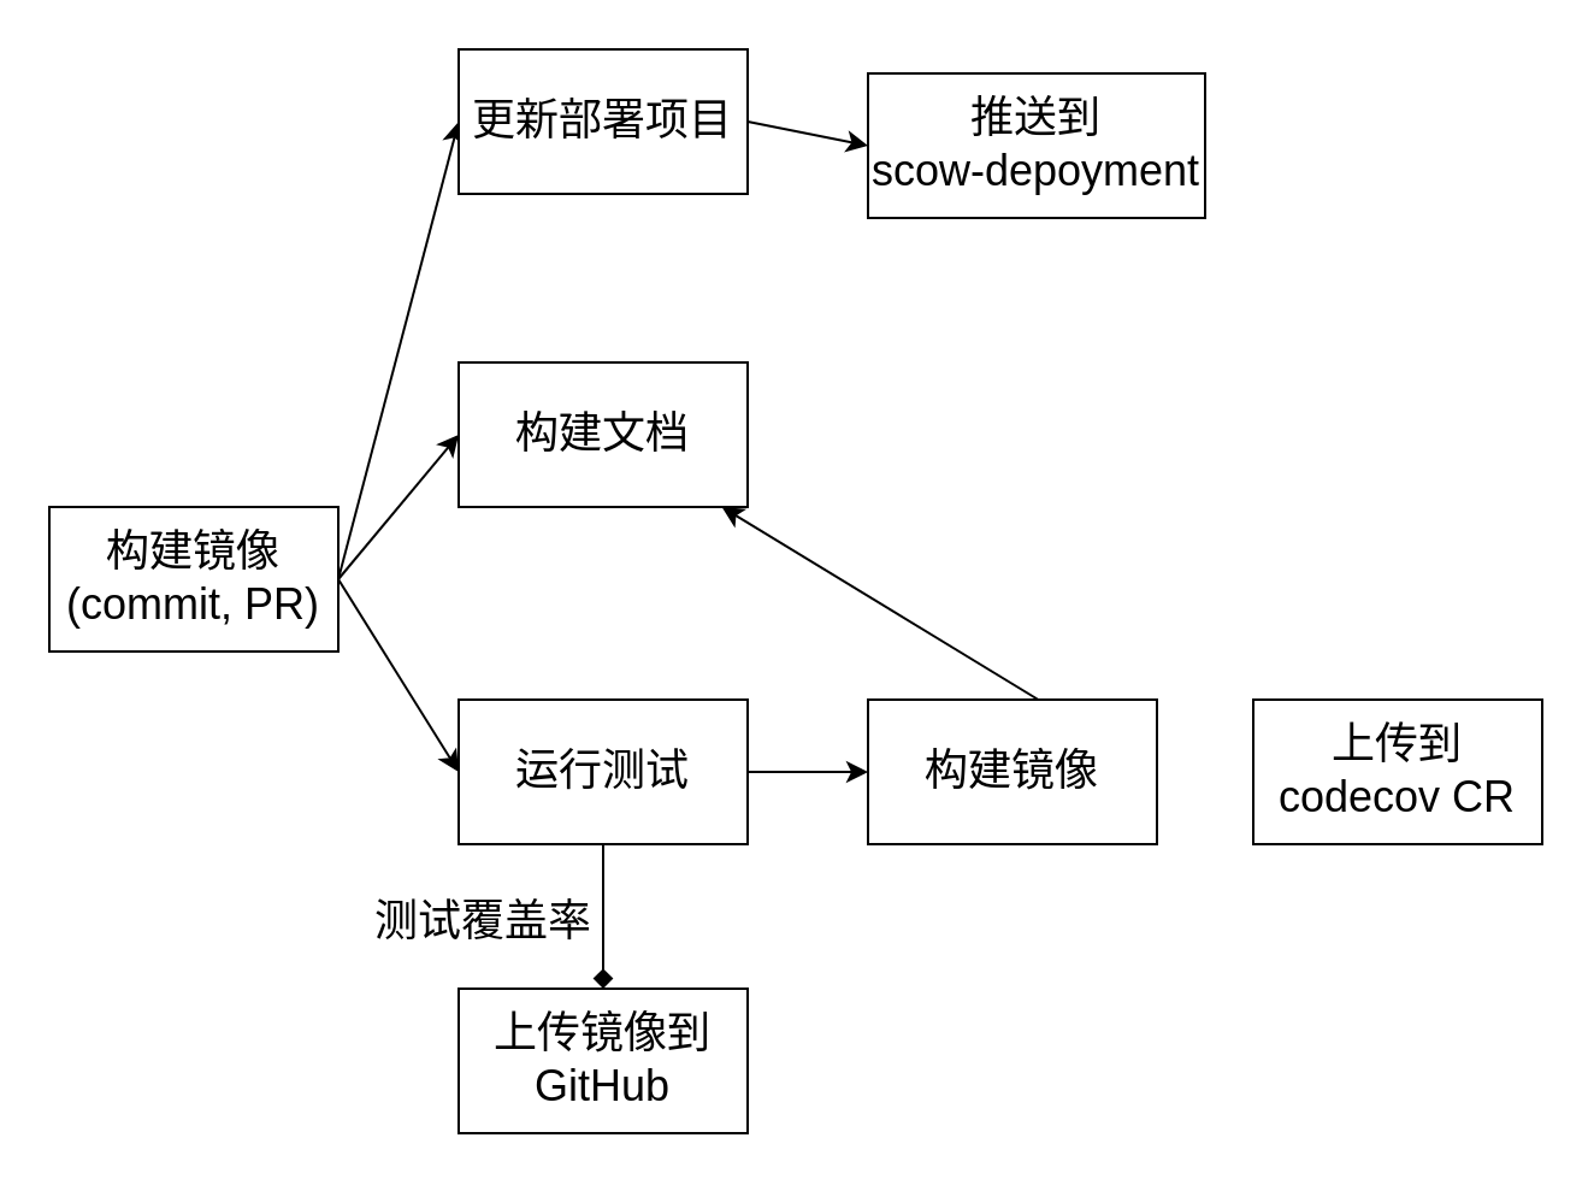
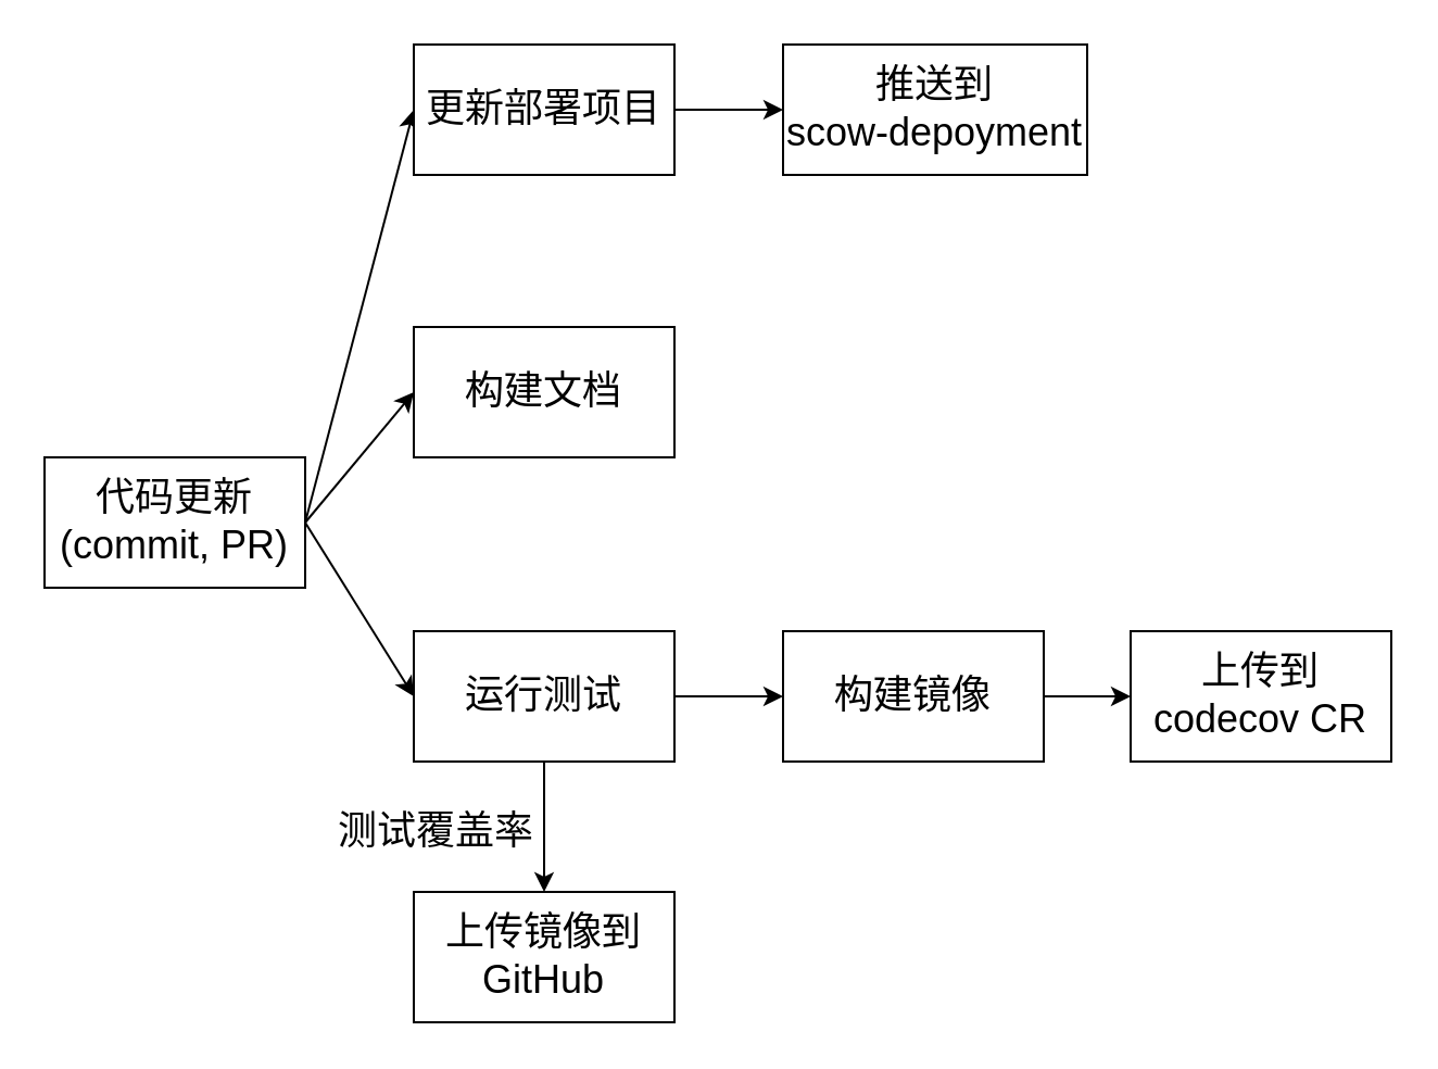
- <mxCell id="17" value="推送到&#10;scow-depoyment" style="rounded=0;whiteSpace=wrap;fontSize=18;labelBackgroundColor=none;" vertex="1" parent="1"><mxGeometry x="360" y="30" width="140" height="60" as="geometry" /></mxCell>
+ <mxCell id="17" value="推送到&#10;scow-depoyment" style="rounded=0;whiteSpace=wrap;fontSize=18;labelBackgroundColor=none;" vertex="1" parent="1"><mxGeometry x="360" y="20" width="140" height="60" as="geometry" /></mxCell>
- <mxCell id="5" value="构建镜像&#10;(commit, PR)" style="rounded=0;whiteSpace=wrap;fontSize=18;labelBackgroundColor=none;" parent="1" vertex="1"><mxGeometry x="20" y="210" width="120" height="60" as="geometry" /></mxCell>
+ <mxCell id="5" value="代码更新&#10;(commit, PR)" style="rounded=0;whiteSpace=wrap;fontSize=18;labelBackgroundColor=none;" parent="1" vertex="1"><mxGeometry x="20" y="210" width="120" height="60" as="geometry" /></mxCell>
- <mxCell id="12" value="" style="edgeStyle=none;exitX=1;exitY=0.5;exitDx=0;exitDy=0;fontSize=18;labelBackgroundColor=none;" parent="1" source="13" target="6" edge="1"><mxGeometry relative="1" as="geometry" /></mxCell>
+ <mxCell id="12" value="" style="edgeStyle=none;exitX=1;exitY=0.5;exitDx=0;exitDy=0;entryX=0;entryY=0.5;entryDx=0;entryDy=0;fontSize=18;labelBackgroundColor=none;" parent="1" source="13" target="14" edge="1"><mxGeometry relative="1" as="geometry" /></mxCell>
- <mxCell id="7" value="" style="edgeStyle=none;exitX=0.5;exitY=1;exitDx=0;exitDy=0;fontSize=18;labelBackgroundColor=none;endArrow=diamond;" parent="1" source="10" target="11" edge="1"><mxGeometry relative="1" as="geometry" /></mxCell>
+ <mxCell id="7" value="" style="edgeStyle=none;exitX=0.5;exitY=1;exitDx=0;exitDy=0;fontSize=18;labelBackgroundColor=none;" parent="1" source="10" target="11" edge="1"><mxGeometry relative="1" as="geometry" /></mxCell>
